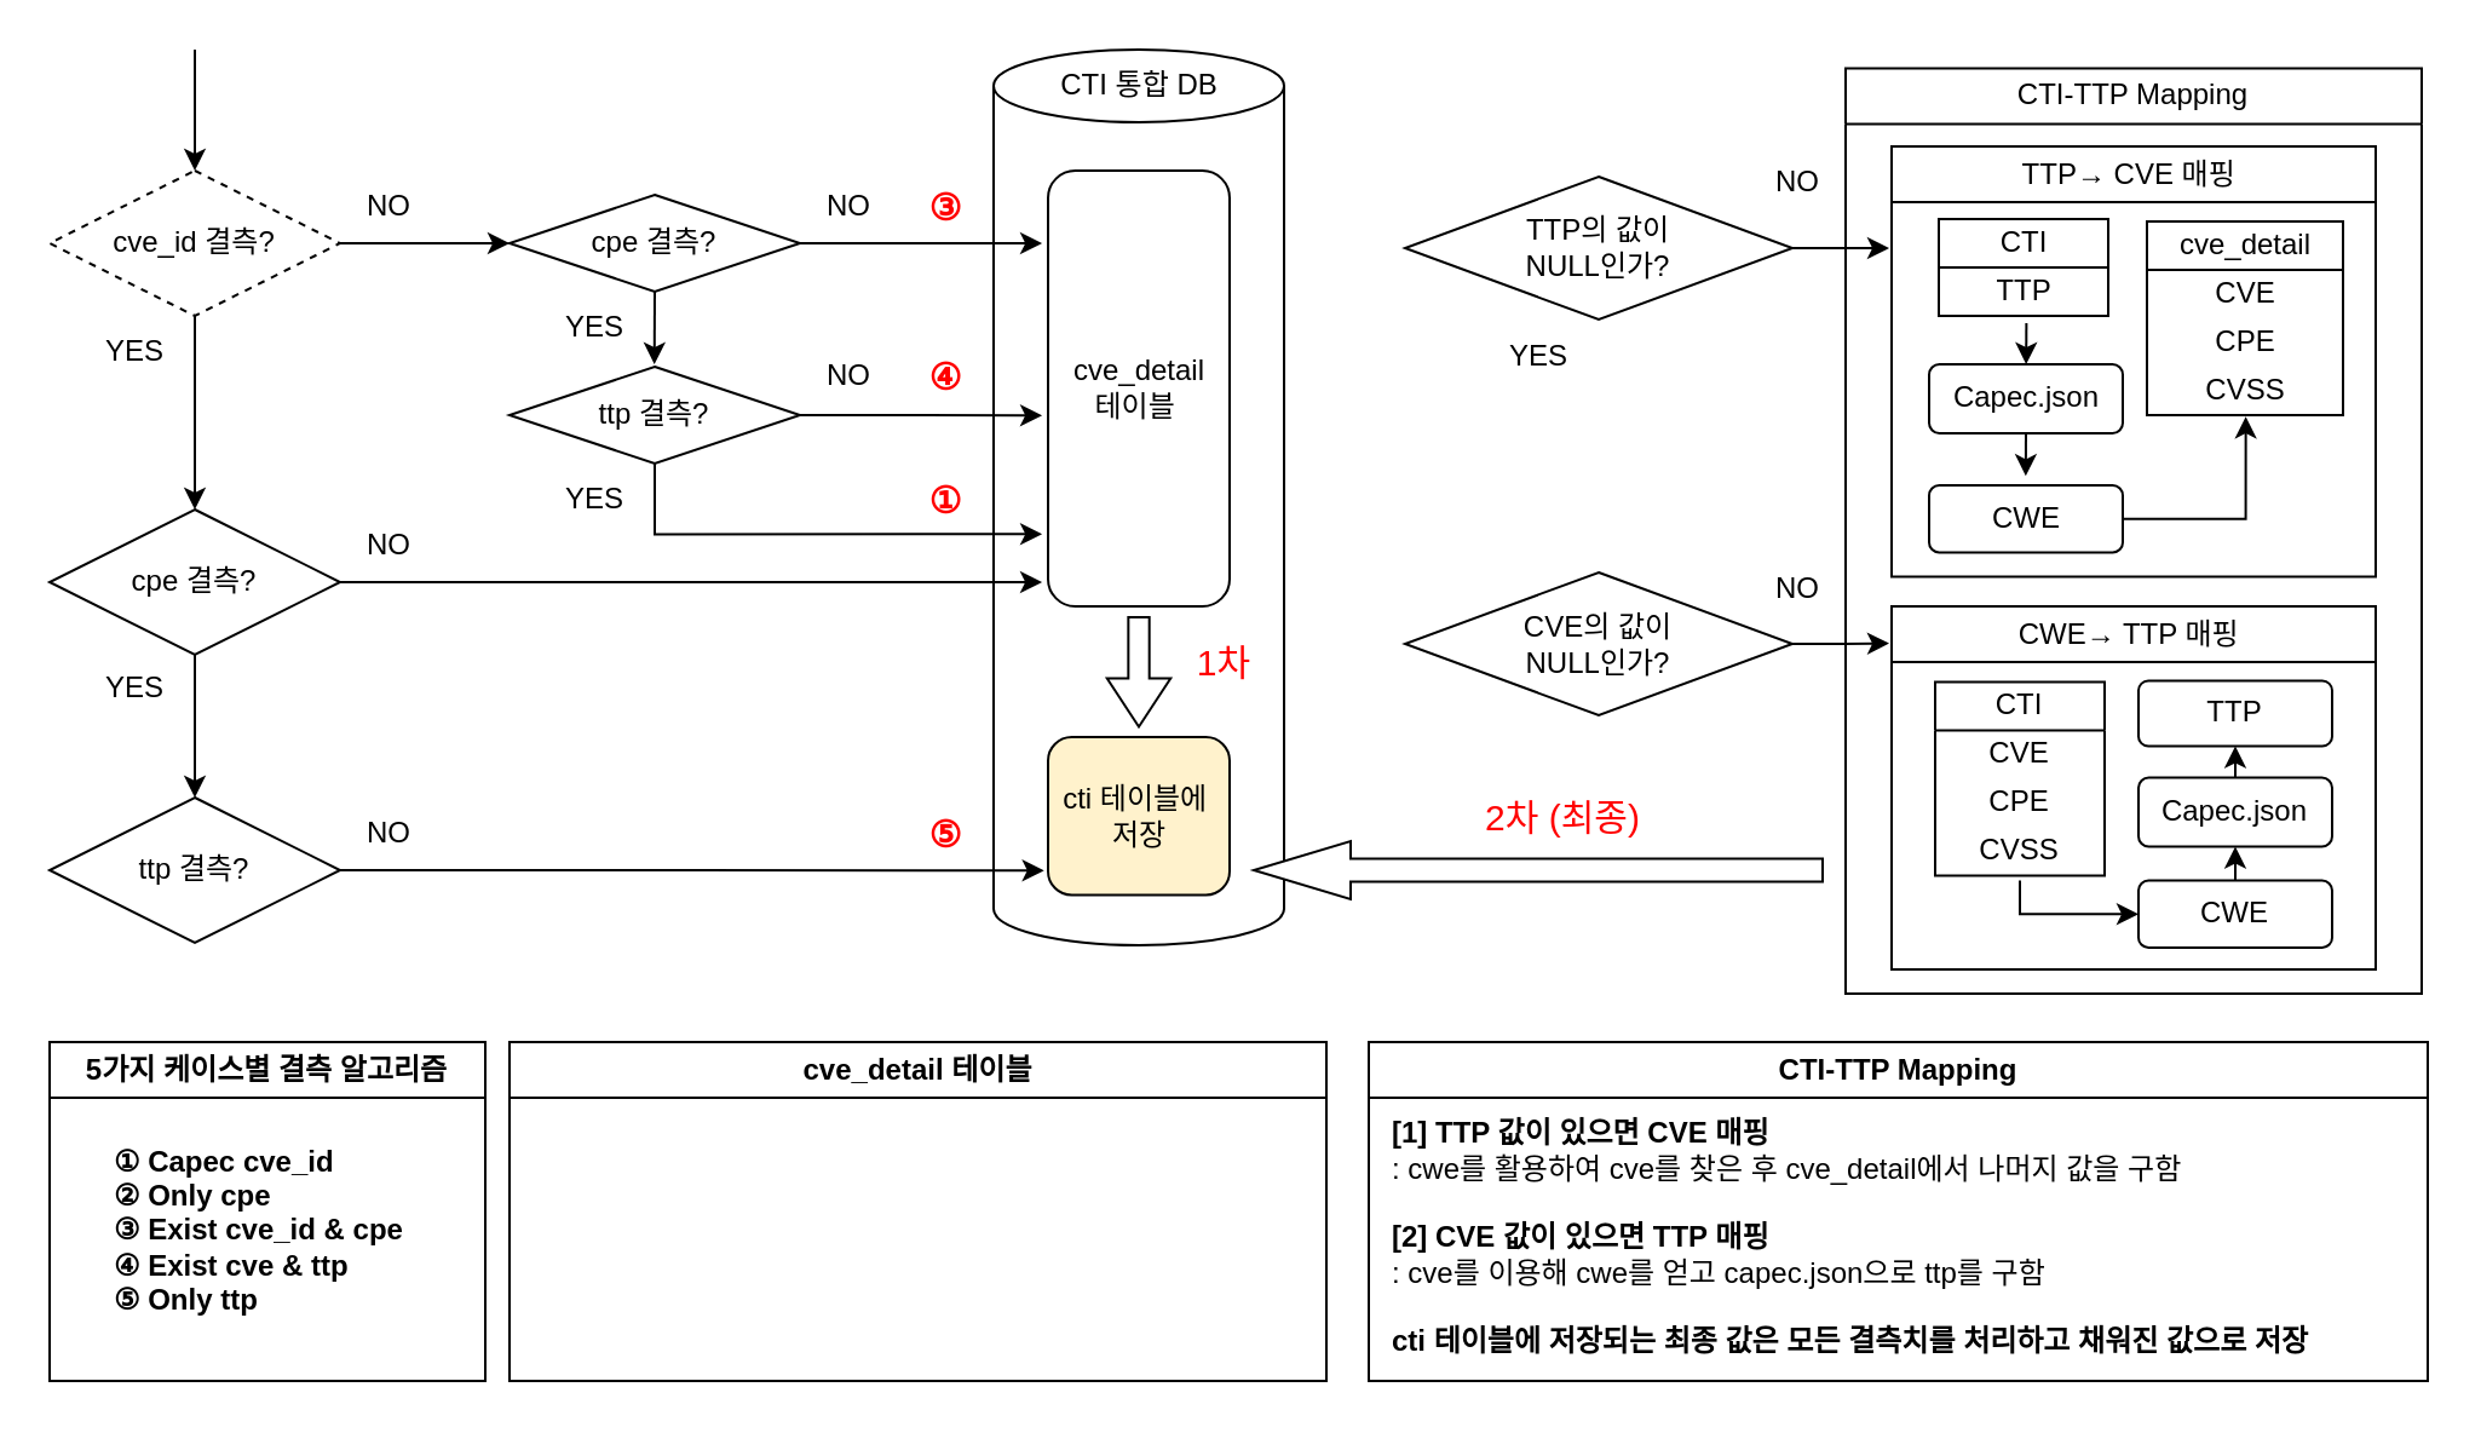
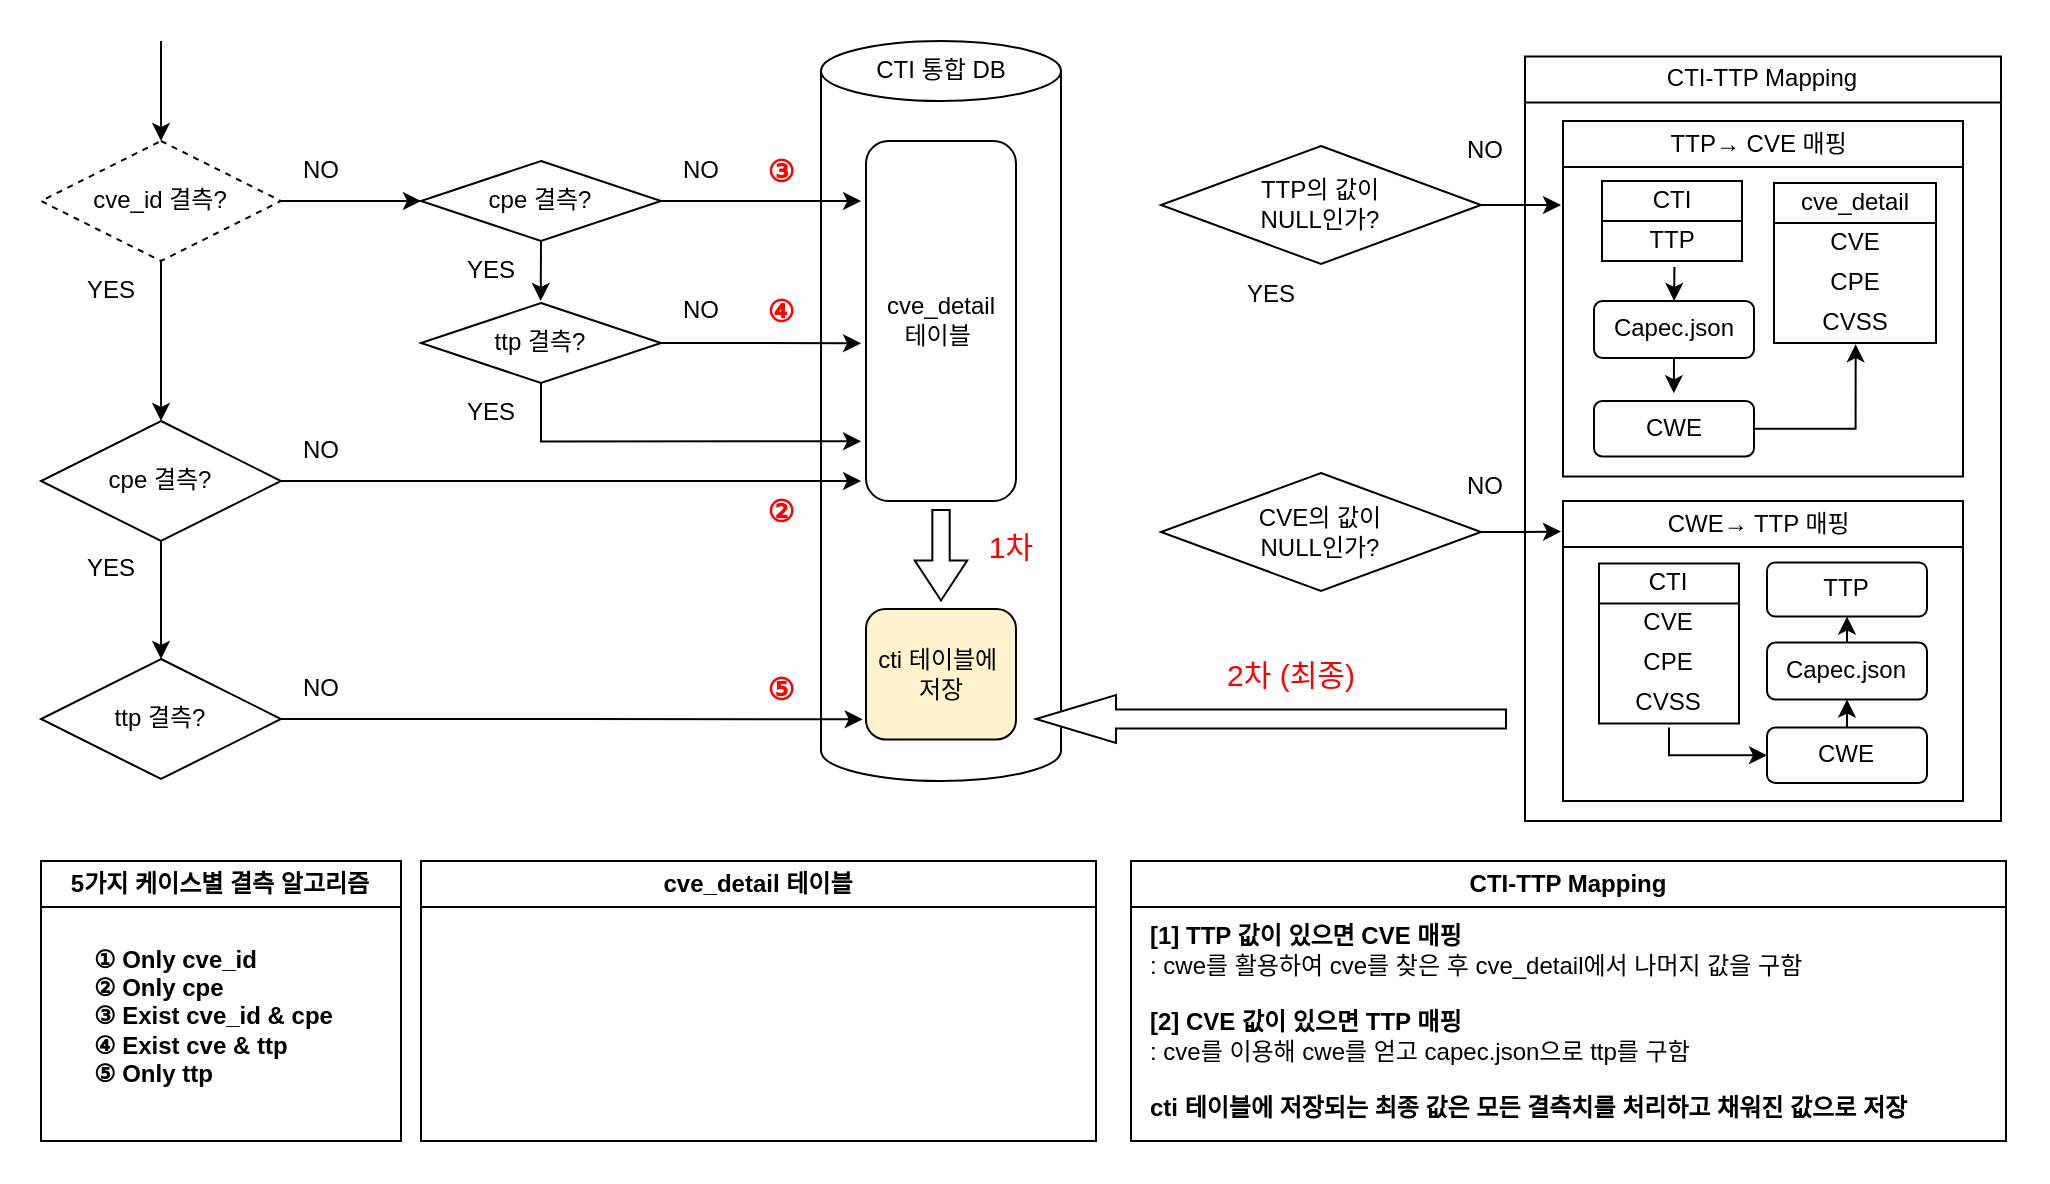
- <mxCell id="16" value="&lt;span style=&quot;text-align: left;&quot;&gt;&lt;b&gt;&lt;font color=&quot;#ff0000&quot; style=&quot;font-size: 15px;&quot;&gt;①&lt;/font&gt;&lt;/b&gt;&lt;/span&gt;" style="text;html=1;align=center;verticalAlign=middle;resizable=0;points=[];autosize=1;strokeColor=none;fillColor=none;" parent="1" vertex="1"><mxGeometry x="370" y="191" width="40" height="30" as="geometry" /></mxCell>
+ <mxCell id="18" value="&lt;div style=&quot;text-align: left;&quot;&gt;&lt;b&gt;&lt;font color=&quot;#ff0000&quot; style=&quot;font-size: 15px;&quot;&gt;②&lt;/font&gt;&lt;/b&gt;&lt;/div&gt;" style="text;html=1;align=center;verticalAlign=middle;resizable=0;points=[];autosize=1;strokeColor=none;fillColor=none;" parent="1" vertex="1"><mxGeometry x="370" y="240" width="40" height="30" as="geometry" /></mxCell>
- <mxCell id="37" value="&lt;div&gt;&lt;b style=&quot;background-color: initial;&quot;&gt;①&amp;nbsp;Capec cve_id&lt;/b&gt;&lt;br&gt;&lt;/div&gt;&lt;div&gt;&lt;b&gt;② Only&lt;span style=&quot;background-color: initial;&quot;&gt;&amp;nbsp;&lt;/span&gt;&lt;span style=&quot;background-color: initial;&quot;&gt;cpe&lt;/span&gt;&lt;/b&gt;&lt;/div&gt;&lt;div&gt;&lt;b&gt;&lt;span style=&quot;background-color: initial;&quot;&gt;③&amp;nbsp;&lt;/span&gt;Exist cve_id &amp;amp; cpe&lt;/b&gt;&lt;/div&gt;&lt;div&gt;&lt;b&gt;&lt;span style=&quot;background-color: initial;&quot;&gt;④&amp;nbsp;&lt;/span&gt;Exist cve &amp;amp; ttp&lt;/b&gt;&lt;/div&gt;&lt;div&gt;&lt;b&gt;&lt;span style=&quot;background-color: initial;&quot;&gt;⑤&amp;nbsp;&lt;/span&gt;Only&lt;span style=&quot;background-color: initial;&quot;&gt;&amp;nbsp;ttp&lt;/span&gt;&lt;/b&gt;&lt;/div&gt;" style="text;html=1;align=left;verticalAlign=middle;resizable=0;points=[];autosize=1;strokeColor=none;fillColor=none;" parent="36" vertex="1"><mxGeometry x="25" y="33" width="140" height="90" as="geometry" /></mxCell>
+ <mxCell id="37" value="&lt;div&gt;&lt;b style=&quot;background-color: initial;&quot;&gt;①&amp;nbsp;Only cve_id&lt;/b&gt;&lt;br&gt;&lt;/div&gt;&lt;div&gt;&lt;b&gt;② Only&lt;span style=&quot;background-color: initial;&quot;&gt;&amp;nbsp;&lt;/span&gt;&lt;span style=&quot;background-color: initial;&quot;&gt;cpe&lt;/span&gt;&lt;/b&gt;&lt;/div&gt;&lt;div&gt;&lt;b&gt;&lt;span style=&quot;background-color: initial;&quot;&gt;③&amp;nbsp;&lt;/span&gt;Exist cve_id &amp;amp; cpe&lt;/b&gt;&lt;/div&gt;&lt;div&gt;&lt;b&gt;&lt;span style=&quot;background-color: initial;&quot;&gt;④&amp;nbsp;&lt;/span&gt;Exist cve &amp;amp; ttp&lt;/b&gt;&lt;/div&gt;&lt;div&gt;&lt;b&gt;&lt;span style=&quot;background-color: initial;&quot;&gt;⑤&amp;nbsp;&lt;/span&gt;Only&lt;span style=&quot;background-color: initial;&quot;&gt;&amp;nbsp;ttp&lt;/span&gt;&lt;/b&gt;&lt;/div&gt;" style="text;html=1;align=left;verticalAlign=middle;resizable=0;points=[];autosize=1;strokeColor=none;fillColor=none;" parent="36" vertex="1"><mxGeometry x="25" y="33" width="140" height="90" as="geometry" /></mxCell>
